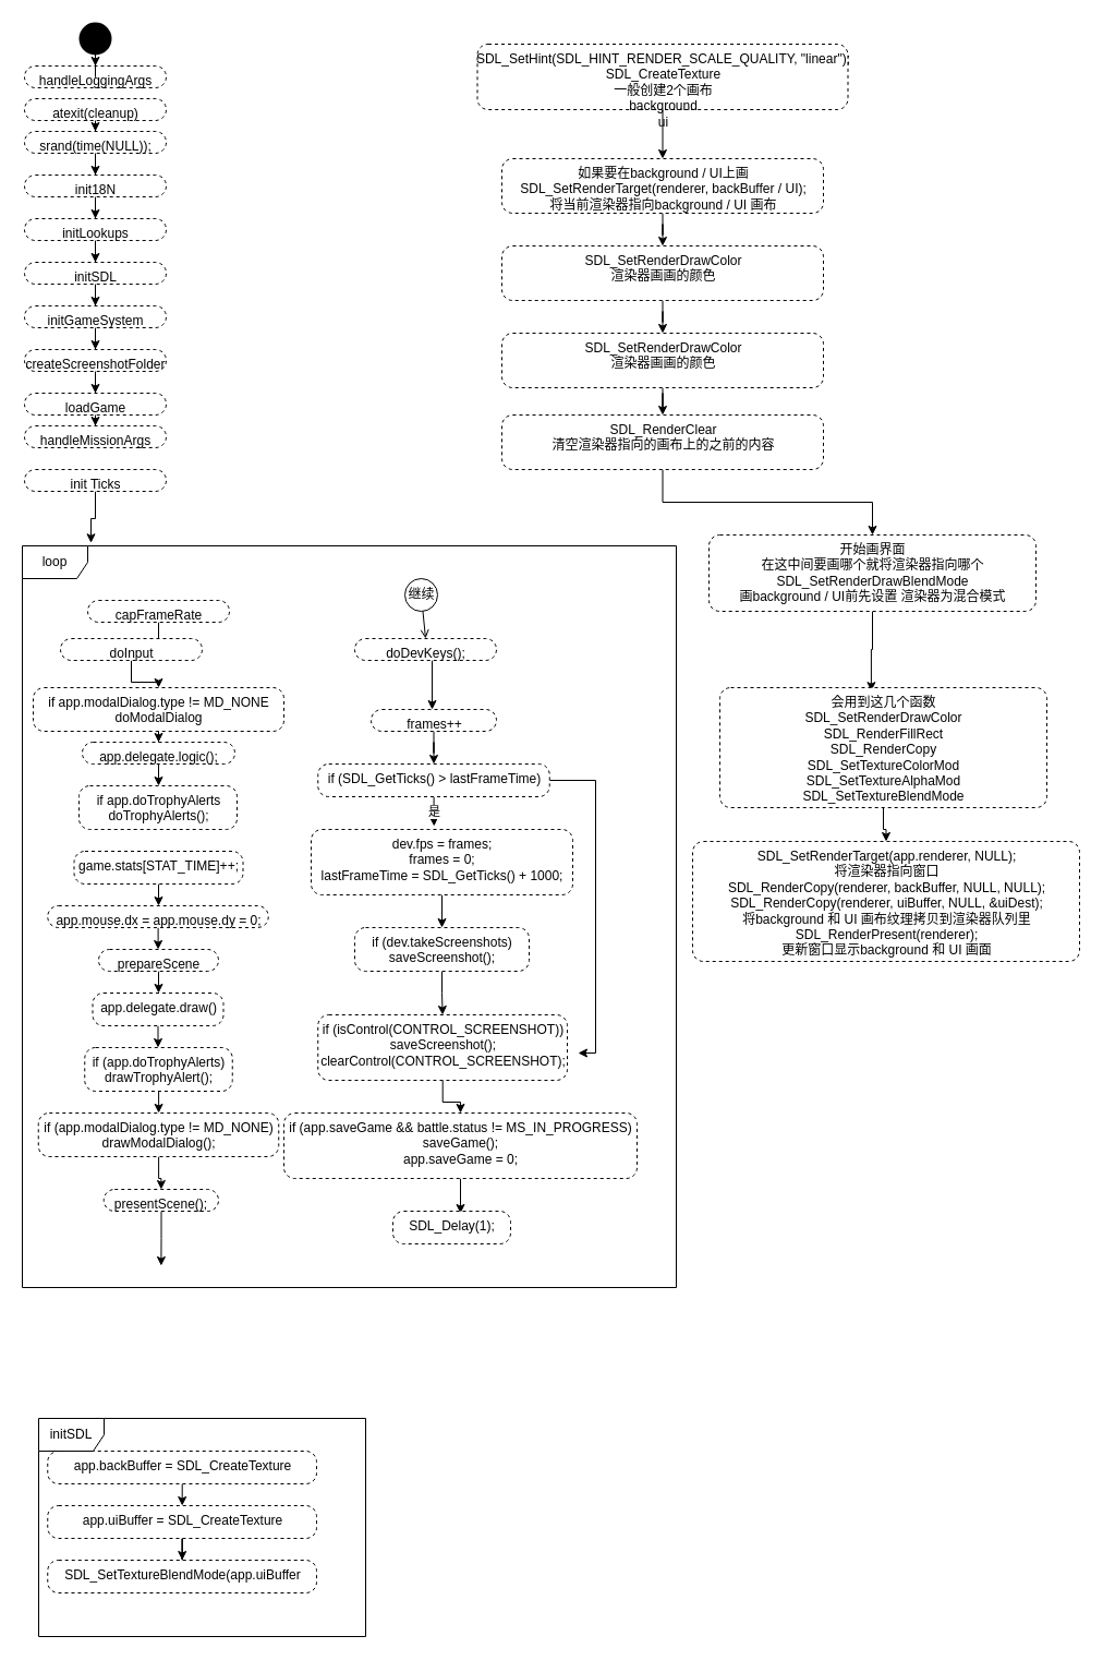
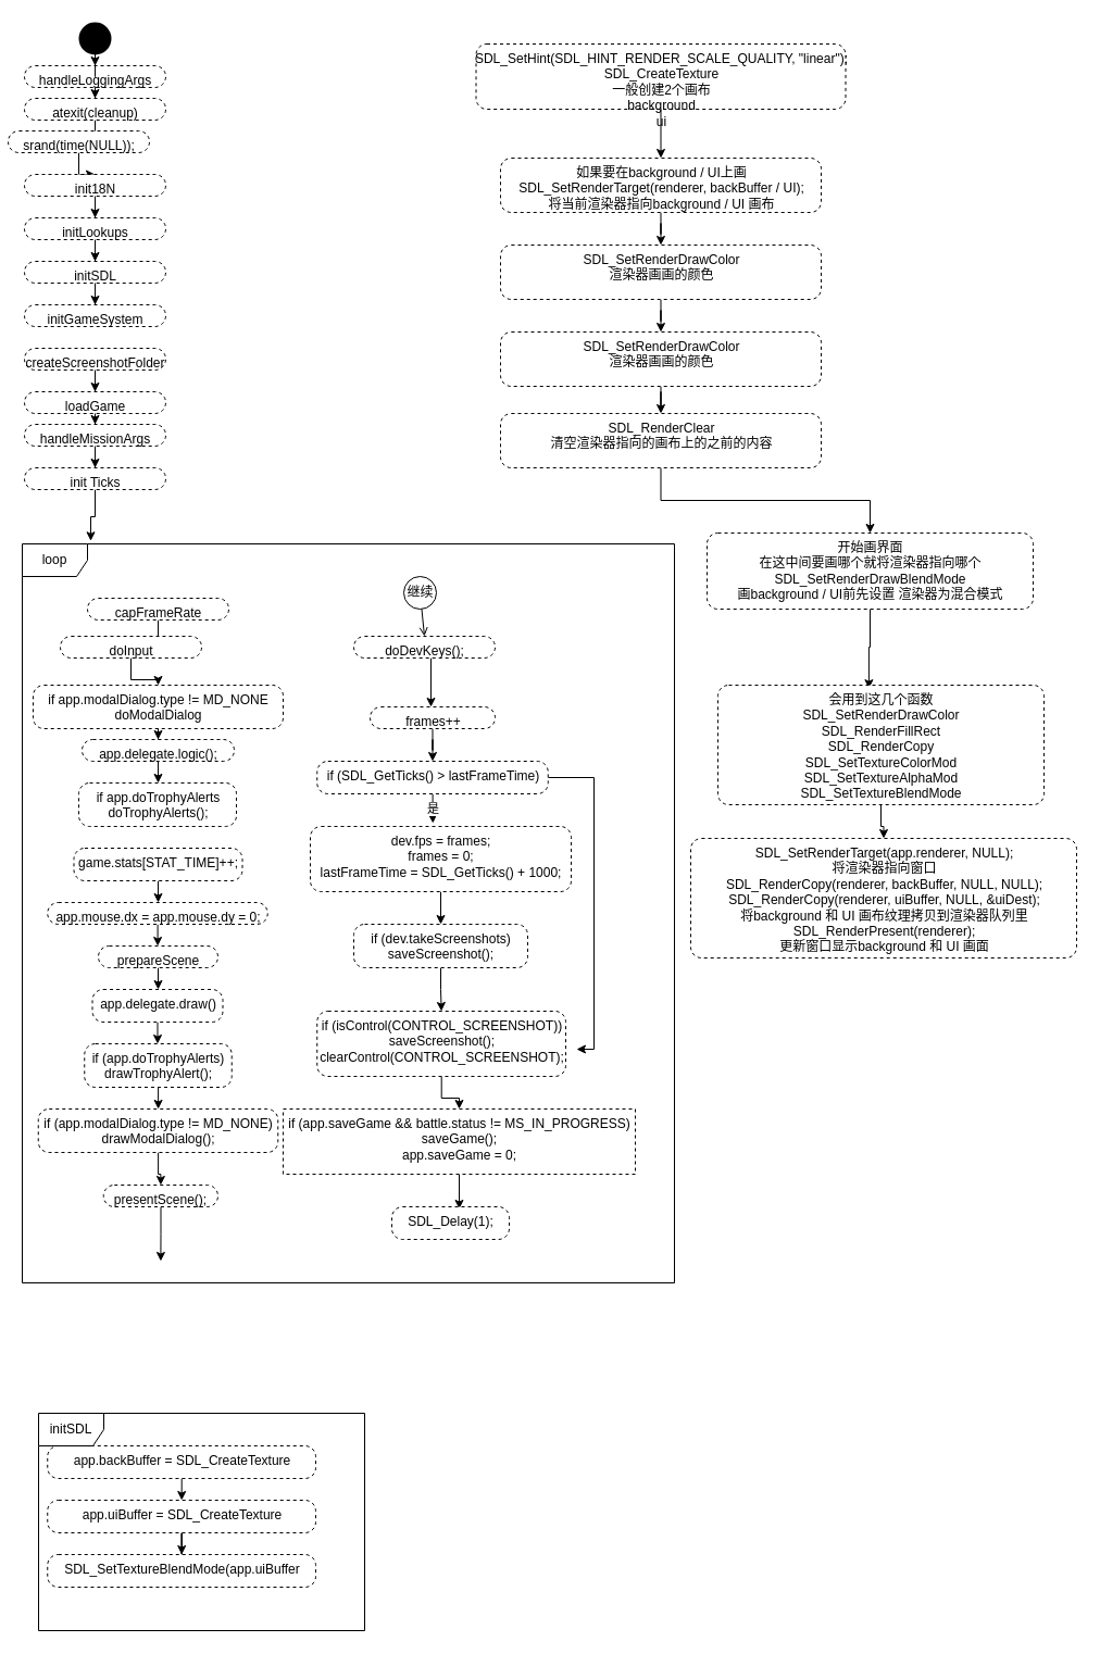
+ <mxCell id="2" style="edgeStyle=orthogonalEdgeStyle;rounded=0;orthogonalLoop=1;jettySize=auto;html=1;entryX=0.5;entryY=0;entryDx=0;entryDy=0;" edge="1" parent="1" source="3" target="7"><mxGeometry relative="1" as="geometry" /></mxCell>
- <mxCell id="9" value="srand(time(NULL));" style="html=1;align=center;verticalAlign=top;rounded=1;absoluteArcSize=1;arcSize=20;dashed=1;" vertex="1" parent="1"><mxGeometry x="22" y="120" width="130" height="20" as="geometry" /></mxCell>
+ <mxCell id="9" value="srand(time(NULL));" style="html=1;align=center;verticalAlign=top;rounded=1;absoluteArcSize=1;arcSize=20;dashed=1;" vertex="1" parent="1"><mxGeometry x="7" y="120" width="130" height="20" as="geometry" /></mxCell>
- <mxCell id="16" style="edgeStyle=orthogonalEdgeStyle;rounded=0;orthogonalLoop=1;jettySize=auto;html=1;entryX=0.5;entryY=0;entryDx=0;entryDy=0;" edge="1" parent="1" source="17" target="19"><mxGeometry relative="1" as="geometry" /></mxCell>
+ <mxCell id="22" style="edgeStyle=orthogonalEdgeStyle;rounded=0;orthogonalLoop=1;jettySize=auto;html=1;entryX=0.5;entryY=0;entryDx=0;entryDy=0;" edge="1" parent="1" source="23" target="25"><mxGeometry relative="1" as="geometry" /></mxCell>
- <mxCell id="66" value="if (app.saveGame &amp;amp;&amp;amp; battle.status != MS_IN_PROGRESS)&lt;br&gt;&#09;&#09;&#09;saveGame();&lt;br&gt;&#09;&#09;&#09;app.saveGame = 0;" style="html=1;align=center;verticalAlign=top;rounded=1;absoluteArcSize=1;arcSize=20;dashed=1;" vertex="1" parent="1"><mxGeometry x="260" y="1020" width="324" height="60" as="geometry" /></mxCell>
+ <mxCell id="66" value="if (app.saveGame &amp;amp;&amp;amp; battle.status != MS_IN_PROGRESS)&lt;br&gt;&#09;&#09;&#09;saveGame();&lt;br&gt;&#09;&#09;&#09;app.saveGame = 0;" style="html=1;align=center;verticalAlign=top;absoluteArcSize=1;arcSize=20;dashed=1;rounded=0;" vertex="1" parent="1"><mxGeometry x="260" y="1020" width="324" height="60" as="geometry" /></mxCell>
